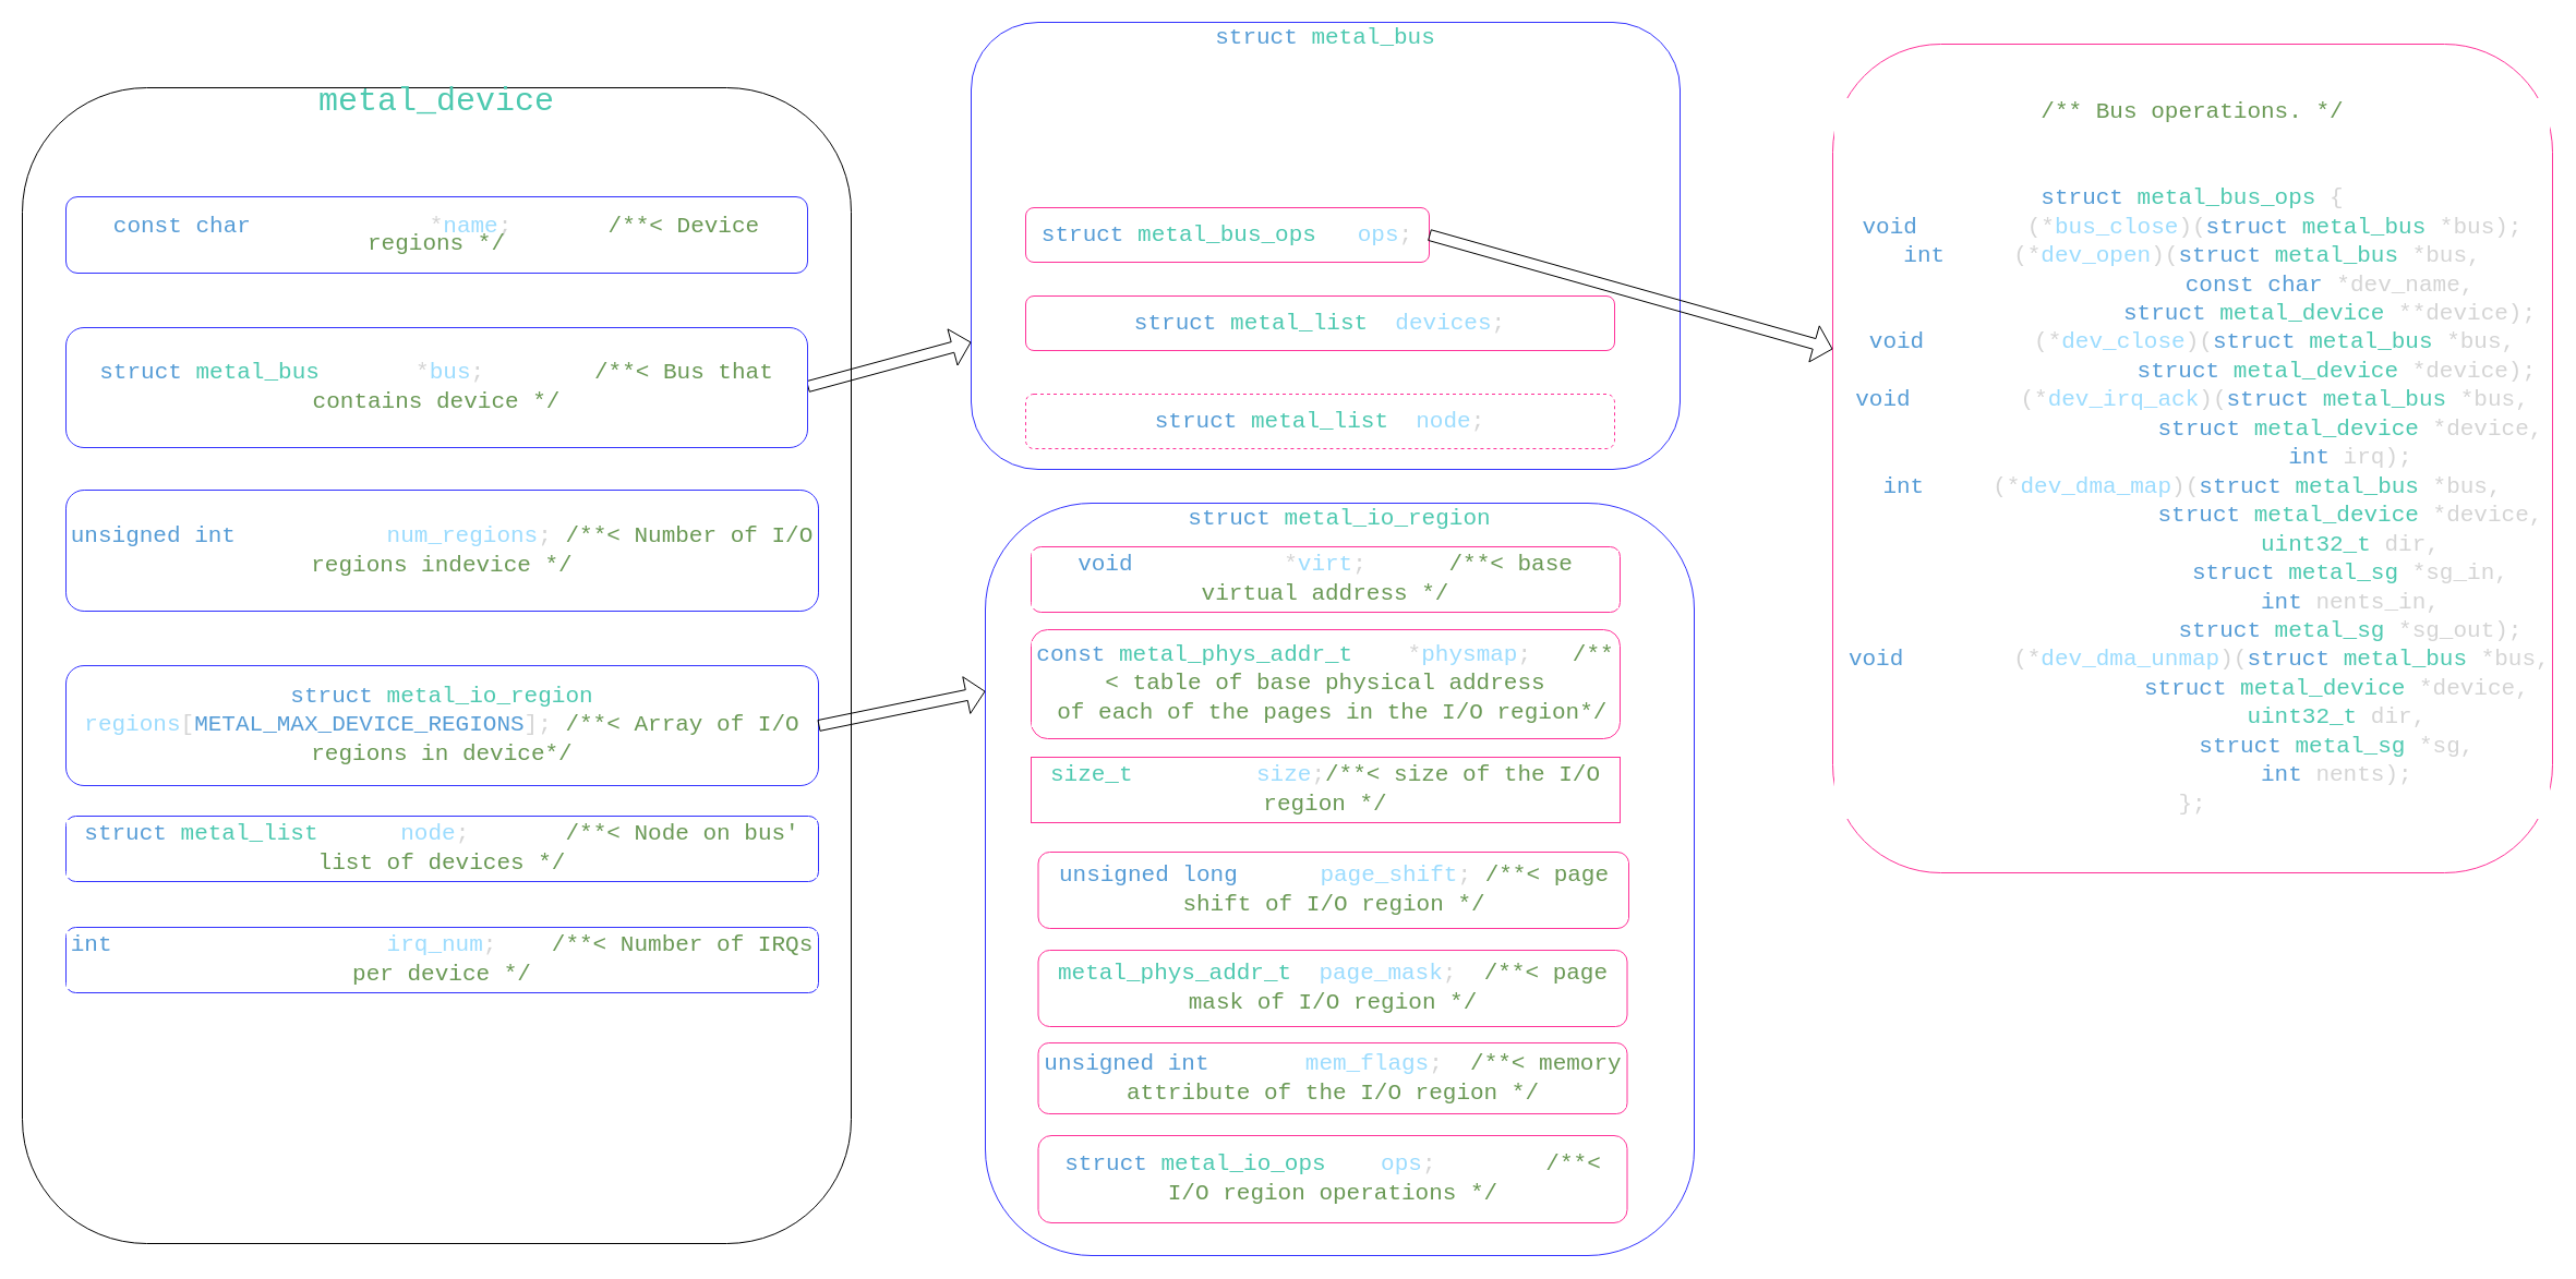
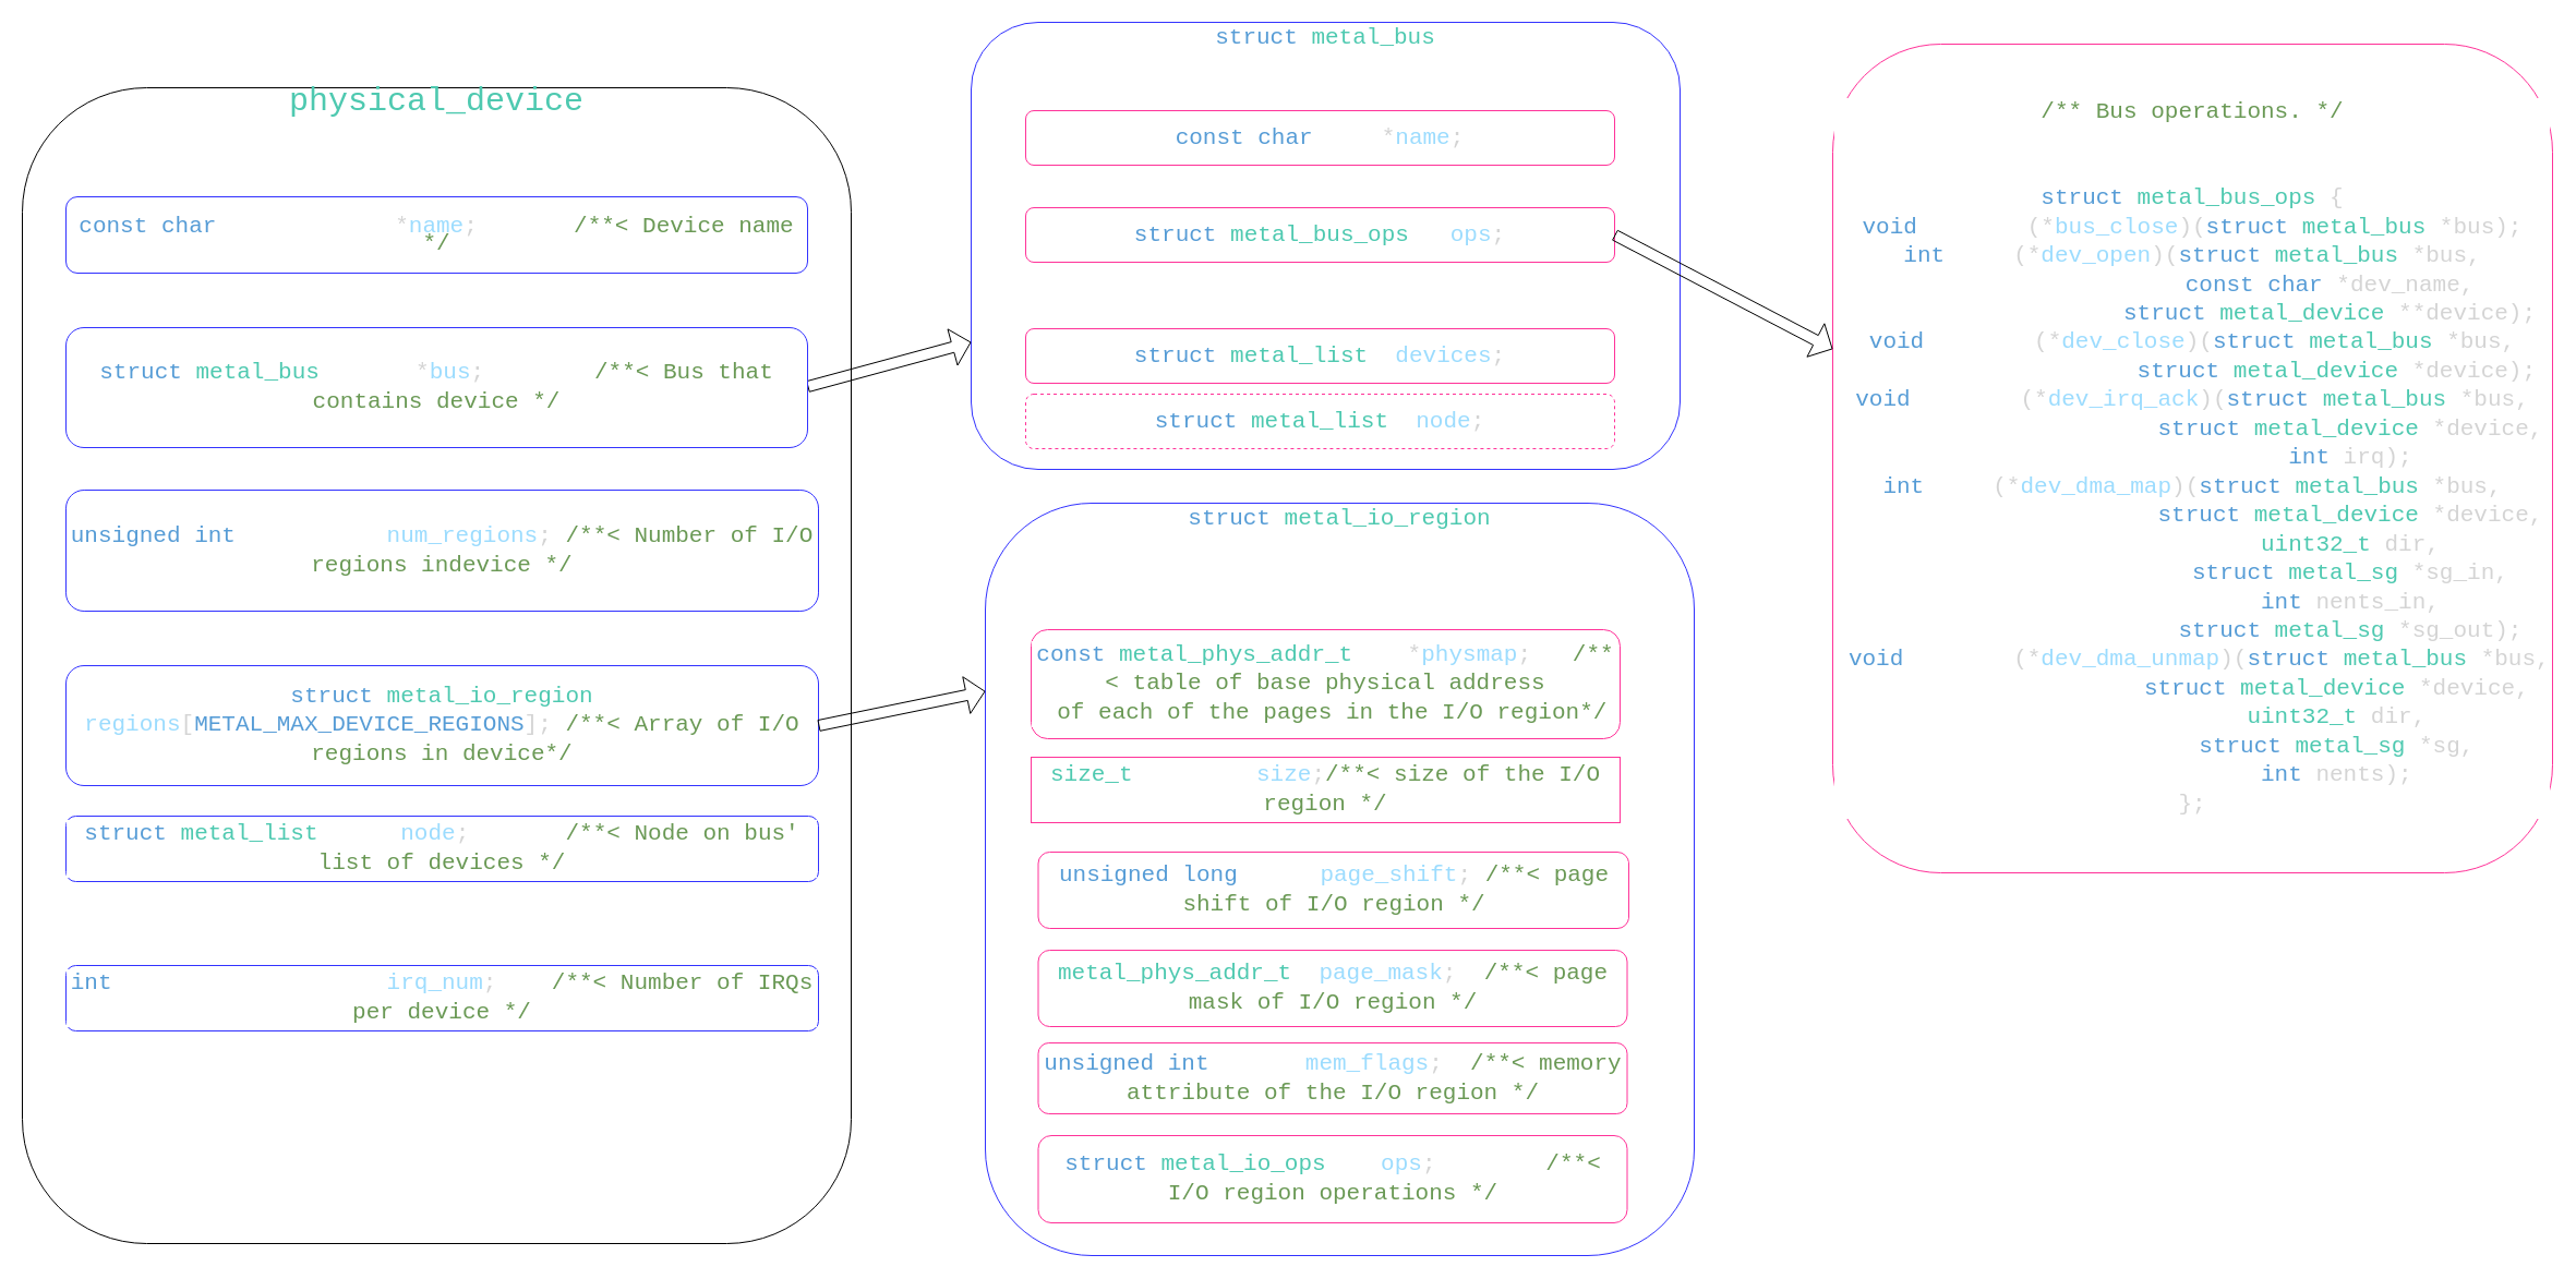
- <mxCell id="2" value="&lt;div style=&quot;color: rgb(212, 212, 212); font-family: Consolas, &amp;quot;Courier New&amp;quot;, monospace; line-height: 100%;&quot;&gt;&lt;div style=&quot;line-height: 100%;&quot;&gt;&lt;span style=&quot;color: #4ec9b0;&quot;&gt;&lt;font style=&quot;font-size: 30px;&quot;&gt;metal_device&lt;/font&gt;&lt;/span&gt;&lt;/div&gt;&lt;/div&gt;" style="rounded=1;whiteSpace=wrap;html=1;verticalAlign=top;labelBackgroundColor=default;" parent="1" vertex="1"><mxGeometry x="20" y="80" width="760" height="1060" as="geometry" /></mxCell>
+ <mxCell id="2" value="&lt;div style=&quot;color: rgb(212, 212, 212); font-family: Consolas, &amp;quot;Courier New&amp;quot;, monospace; line-height: 100%;&quot;&gt;&lt;div style=&quot;line-height: 100%;&quot;&gt;&lt;span style=&quot;color: #4ec9b0;&quot;&gt;&lt;font style=&quot;font-size: 30px;&quot;&gt;physical_device&lt;/font&gt;&lt;/span&gt;&lt;/div&gt;&lt;/div&gt;" style="rounded=1;whiteSpace=wrap;html=1;verticalAlign=top;labelBackgroundColor=default;" parent="1" vertex="1"><mxGeometry x="20" y="80" width="760" height="1060" as="geometry" /></mxCell>
+ <mxCell id="5" value="&lt;div style=&quot;color: rgb(212, 212, 212); font-family: Consolas, &amp;quot;Courier New&amp;quot;, monospace; line-height: 16px; font-size: 21px;&quot;&gt;&lt;span style=&quot;color: rgb(86, 156, 214); font-size: 21px;&quot;&gt;const&lt;/span&gt; &lt;span style=&quot;color: rgb(86, 156, 214); font-size: 21px;&quot;&gt;char&lt;/span&gt; &amp;nbsp; &amp;nbsp; *&lt;span style=&quot;color: rgb(156, 220, 254); font-size: 21px;&quot;&gt;name&lt;/span&gt;;&lt;/div&gt;" style="rounded=1;whiteSpace=wrap;html=1;labelBackgroundColor=default;strokeColor=#FF3399;fontSize=21;" parent="1" vertex="1"><mxGeometry x="940" y="101" width="540" height="50" as="geometry" /></mxCell>
- <mxCell id="3" value="&lt;div style=&quot;color: rgb(212, 212, 212); font-family: Consolas, &amp;quot;Courier New&amp;quot;, monospace; line-height: 16px; font-size: 21px;&quot;&gt;&lt;span style=&quot;color: #569cd6;&quot;&gt;const&lt;/span&gt; &lt;span style=&quot;color: #569cd6;&quot;&gt;char&lt;/span&gt; &amp;nbsp; &amp;nbsp; &amp;nbsp; &amp;nbsp; &amp;nbsp; &amp;nbsp; *&lt;span style=&quot;color: #9cdcfe;&quot;&gt;name&lt;/span&gt;;&lt;span style=&quot;color: #6a9955;&quot;&gt; &amp;nbsp; &amp;nbsp; &amp;nbsp; /**&amp;lt; Device regions */&lt;/span&gt;&lt;/div&gt;" style="rounded=1;whiteSpace=wrap;html=1;labelBorderColor=none;labelBackgroundColor=default;strokeColor=#3333FF;verticalAlign=middle;flipV=1;flipH=1;" parent="1" vertex="1"><mxGeometry x="60" y="180" width="680" height="70" as="geometry" /></mxCell>
+ <mxCell id="3" value="&lt;div style=&quot;color: rgb(212, 212, 212); font-family: Consolas, &amp;quot;Courier New&amp;quot;, monospace; line-height: 16px; font-size: 21px;&quot;&gt;&lt;span style=&quot;color: #569cd6;&quot;&gt;const&lt;/span&gt; &lt;span style=&quot;color: #569cd6;&quot;&gt;char&lt;/span&gt; &amp;nbsp; &amp;nbsp; &amp;nbsp; &amp;nbsp; &amp;nbsp; &amp;nbsp; *&lt;span style=&quot;color: #9cdcfe;&quot;&gt;name&lt;/span&gt;;&lt;span style=&quot;color: #6a9955;&quot;&gt; &amp;nbsp; &amp;nbsp; &amp;nbsp; /**&amp;lt; Device name */&lt;/span&gt;&lt;/div&gt;" style="rounded=1;whiteSpace=wrap;html=1;labelBorderColor=none;labelBackgroundColor=default;strokeColor=#3333FF;verticalAlign=middle;flipV=1;flipH=1;" parent="1" vertex="1"><mxGeometry x="60" y="180" width="680" height="70" as="geometry" /></mxCell>
- <mxCell id="17" value="&lt;div style=&quot;color: rgb(212, 212, 212); font-family: Consolas, &amp;quot;Courier New&amp;quot;, monospace; line-height: 16px; font-size: 21px;&quot;&gt;&lt;div style=&quot;line-height: 16px; font-size: 21px;&quot;&gt;&lt;span style=&quot;color: rgb(86, 156, 214); font-size: 21px;&quot;&gt;struct&lt;/span&gt; &lt;span style=&quot;color: rgb(78, 201, 176); font-size: 21px;&quot;&gt;metal_bus_ops&lt;/span&gt; &amp;nbsp; &lt;span style=&quot;color: rgb(156, 220, 254); font-size: 21px;&quot;&gt;ops&lt;/span&gt;;&lt;/div&gt;&lt;/div&gt;" style="rounded=1;whiteSpace=wrap;html=1;labelBackgroundColor=default;labelBorderColor=none;strokeColor=#FF3399;fontColor=default;fontSize=21;" parent="1" vertex="1"><mxGeometry x="940" y="190" width="370" height="50" as="geometry" /></mxCell>
+ <mxCell id="17" value="&lt;div style=&quot;color: rgb(212, 212, 212); font-family: Consolas, &amp;quot;Courier New&amp;quot;, monospace; line-height: 16px; font-size: 21px;&quot;&gt;&lt;div style=&quot;line-height: 16px; font-size: 21px;&quot;&gt;&lt;span style=&quot;color: rgb(86, 156, 214); font-size: 21px;&quot;&gt;struct&lt;/span&gt; &lt;span style=&quot;color: rgb(78, 201, 176); font-size: 21px;&quot;&gt;metal_bus_ops&lt;/span&gt; &amp;nbsp; &lt;span style=&quot;color: rgb(156, 220, 254); font-size: 21px;&quot;&gt;ops&lt;/span&gt;;&lt;/div&gt;&lt;/div&gt;" style="rounded=1;whiteSpace=wrap;html=1;labelBackgroundColor=default;labelBorderColor=none;strokeColor=#FF3399;fontColor=default;fontSize=21;" parent="1" vertex="1"><mxGeometry x="940" y="190" width="540" height="50" as="geometry" /></mxCell>
- <mxCell id="7" value="&lt;div style=&quot;color: rgb(212, 212, 212); font-family: Consolas, &amp;quot;Courier New&amp;quot;, monospace; line-height: 16px; font-size: 21px;&quot;&gt;&lt;span style=&quot;color: rgb(86, 156, 214); font-size: 21px;&quot;&gt;struct&lt;/span&gt; &lt;span style=&quot;color: rgb(78, 201, 176); font-size: 21px;&quot;&gt;metal_list&lt;/span&gt; &amp;nbsp;&lt;span style=&quot;color: rgb(156, 220, 254); font-size: 21px;&quot;&gt;devices&lt;/span&gt;;&lt;/div&gt;" style="rounded=1;whiteSpace=wrap;html=1;labelBackgroundColor=none;labelBorderColor=none;strokeColor=#FF3399;fontColor=default;fontSize=21;" parent="1" vertex="1"><mxGeometry x="940" y="271" width="540" height="50" as="geometry" /></mxCell>
+ <mxCell id="7" value="&lt;div style=&quot;color: rgb(212, 212, 212); font-family: Consolas, &amp;quot;Courier New&amp;quot;, monospace; line-height: 16px; font-size: 21px;&quot;&gt;&lt;span style=&quot;color: rgb(86, 156, 214); font-size: 21px;&quot;&gt;struct&lt;/span&gt; &lt;span style=&quot;color: rgb(78, 201, 176); font-size: 21px;&quot;&gt;metal_list&lt;/span&gt; &amp;nbsp;&lt;span style=&quot;color: rgb(156, 220, 254); font-size: 21px;&quot;&gt;devices&lt;/span&gt;;&lt;/div&gt;" style="rounded=1;whiteSpace=wrap;html=1;labelBackgroundColor=none;labelBorderColor=none;strokeColor=#FF3399;fontColor=default;fontSize=21;" parent="1" vertex="1"><mxGeometry x="940" y="301" width="540" height="50" as="geometry" /></mxCell>
- <mxCell id="19" value="&lt;div style=&quot;color: rgb(212, 212, 212); font-family: Consolas, &amp;quot;Courier New&amp;quot;, monospace; line-height: 126%; font-size: 21px;&quot;&gt;&lt;div style=&quot;line-height: 126%; font-size: 21px;&quot;&gt;&lt;div style=&quot;line-height: 126%;&quot;&gt;&lt;div style=&quot;line-height: 126%;&quot;&gt;&lt;span style=&quot;color: #569cd6;&quot;&gt;void&lt;/span&gt; &amp;nbsp; &amp;nbsp; &amp;nbsp; &amp;nbsp; &amp;nbsp; *&lt;span style=&quot;color: #9cdcfe;&quot;&gt;virt&lt;/span&gt;;&lt;span style=&quot;color: rgb(106, 153, 85); font-size: 21px;&quot;&gt; &amp;nbsp; &amp;nbsp; &amp;nbsp;/**&amp;lt; base virtual address */&lt;/span&gt;&lt;/div&gt;&lt;/div&gt;&lt;/div&gt;&lt;/div&gt;" style="rounded=1;whiteSpace=wrap;html=1;labelBackgroundColor=default;labelBorderColor=none;strokeColor=#FF3399;fontColor=default;fontSize=21;" parent="1" vertex="1"><mxGeometry x="945" y="501" width="540" height="60" as="geometry" /></mxCell>
- <mxCell id="11" value="&lt;div style=&quot;color: rgb(212, 212, 212); font-family: Consolas, &amp;quot;Courier New&amp;quot;, monospace; line-height: 126%; font-size: 21px;&quot;&gt;&lt;span style=&quot;color: #569cd6;&quot;&gt;int&lt;/span&gt; &amp;nbsp; &amp;nbsp; &amp;nbsp; &amp;nbsp; &amp;nbsp; &amp;nbsp; &amp;nbsp; &amp;nbsp; &amp;nbsp; &amp;nbsp;&lt;span style=&quot;color: #9cdcfe;&quot;&gt;irq_num&lt;/span&gt;;&lt;span style=&quot;color: #6a9955;&quot;&gt; &amp;nbsp; &amp;nbsp;/**&amp;lt; Number of IRQs per device */&lt;/span&gt;&lt;/div&gt;" style="rounded=1;whiteSpace=wrap;html=1;labelBackgroundColor=default;labelBorderColor=none;strokeColor=#3333FF;fontColor=default;verticalAlign=middle;flipV=1;flipH=1;" parent="1" vertex="1"><mxGeometry x="60" y="850" width="690" height="60" as="geometry" /></mxCell>
+ <mxCell id="11" value="&lt;div style=&quot;color: rgb(212, 212, 212); font-family: Consolas, &amp;quot;Courier New&amp;quot;, monospace; line-height: 126%; font-size: 21px;&quot;&gt;&lt;span style=&quot;color: #569cd6;&quot;&gt;int&lt;/span&gt; &amp;nbsp; &amp;nbsp; &amp;nbsp; &amp;nbsp; &amp;nbsp; &amp;nbsp; &amp;nbsp; &amp;nbsp; &amp;nbsp; &amp;nbsp;&lt;span style=&quot;color: #9cdcfe;&quot;&gt;irq_num&lt;/span&gt;;&lt;span style=&quot;color: #6a9955;&quot;&gt; &amp;nbsp; &amp;nbsp;/**&amp;lt; Number of IRQs per device */&lt;/span&gt;&lt;/div&gt;" style="rounded=1;whiteSpace=wrap;html=1;labelBackgroundColor=default;labelBorderColor=none;strokeColor=#3333FF;fontColor=default;verticalAlign=middle;flipV=1;flipH=1;" parent="1" vertex="1"><mxGeometry x="60" y="885" width="690" height="60" as="geometry" /></mxCell>
